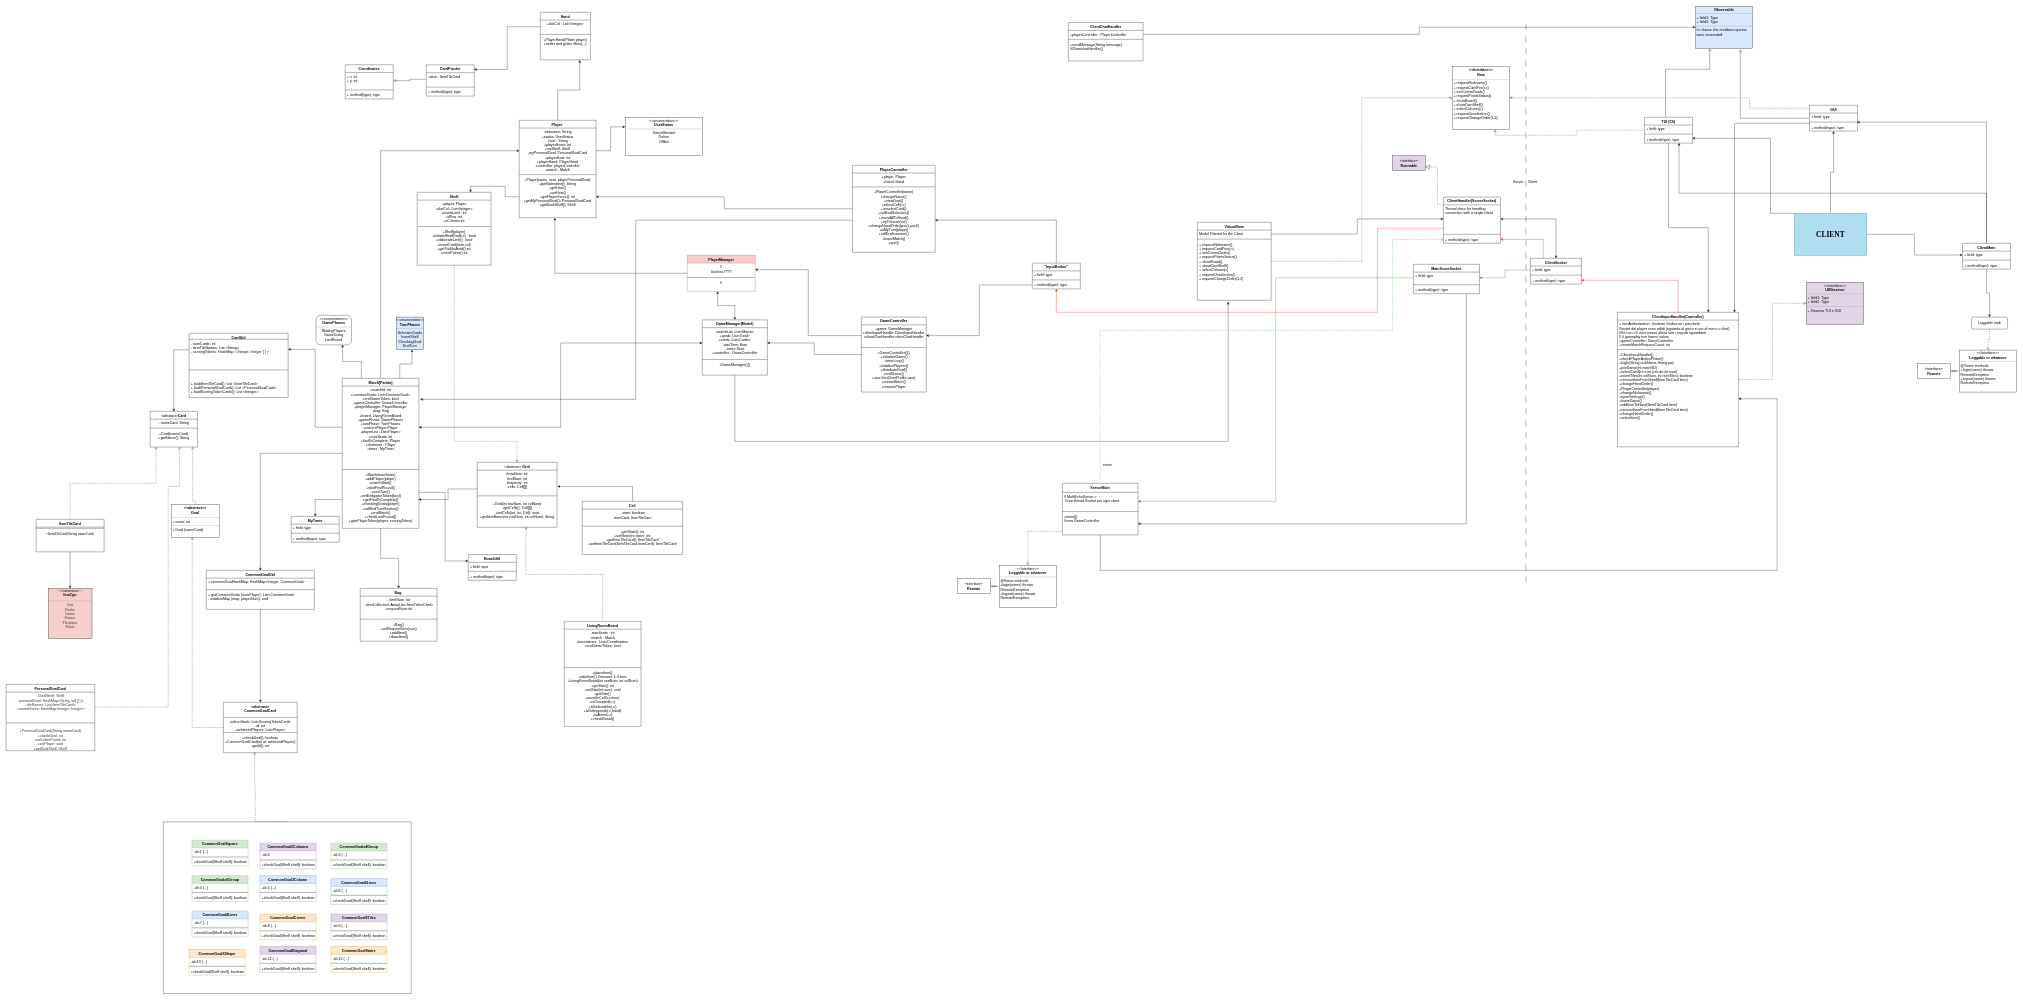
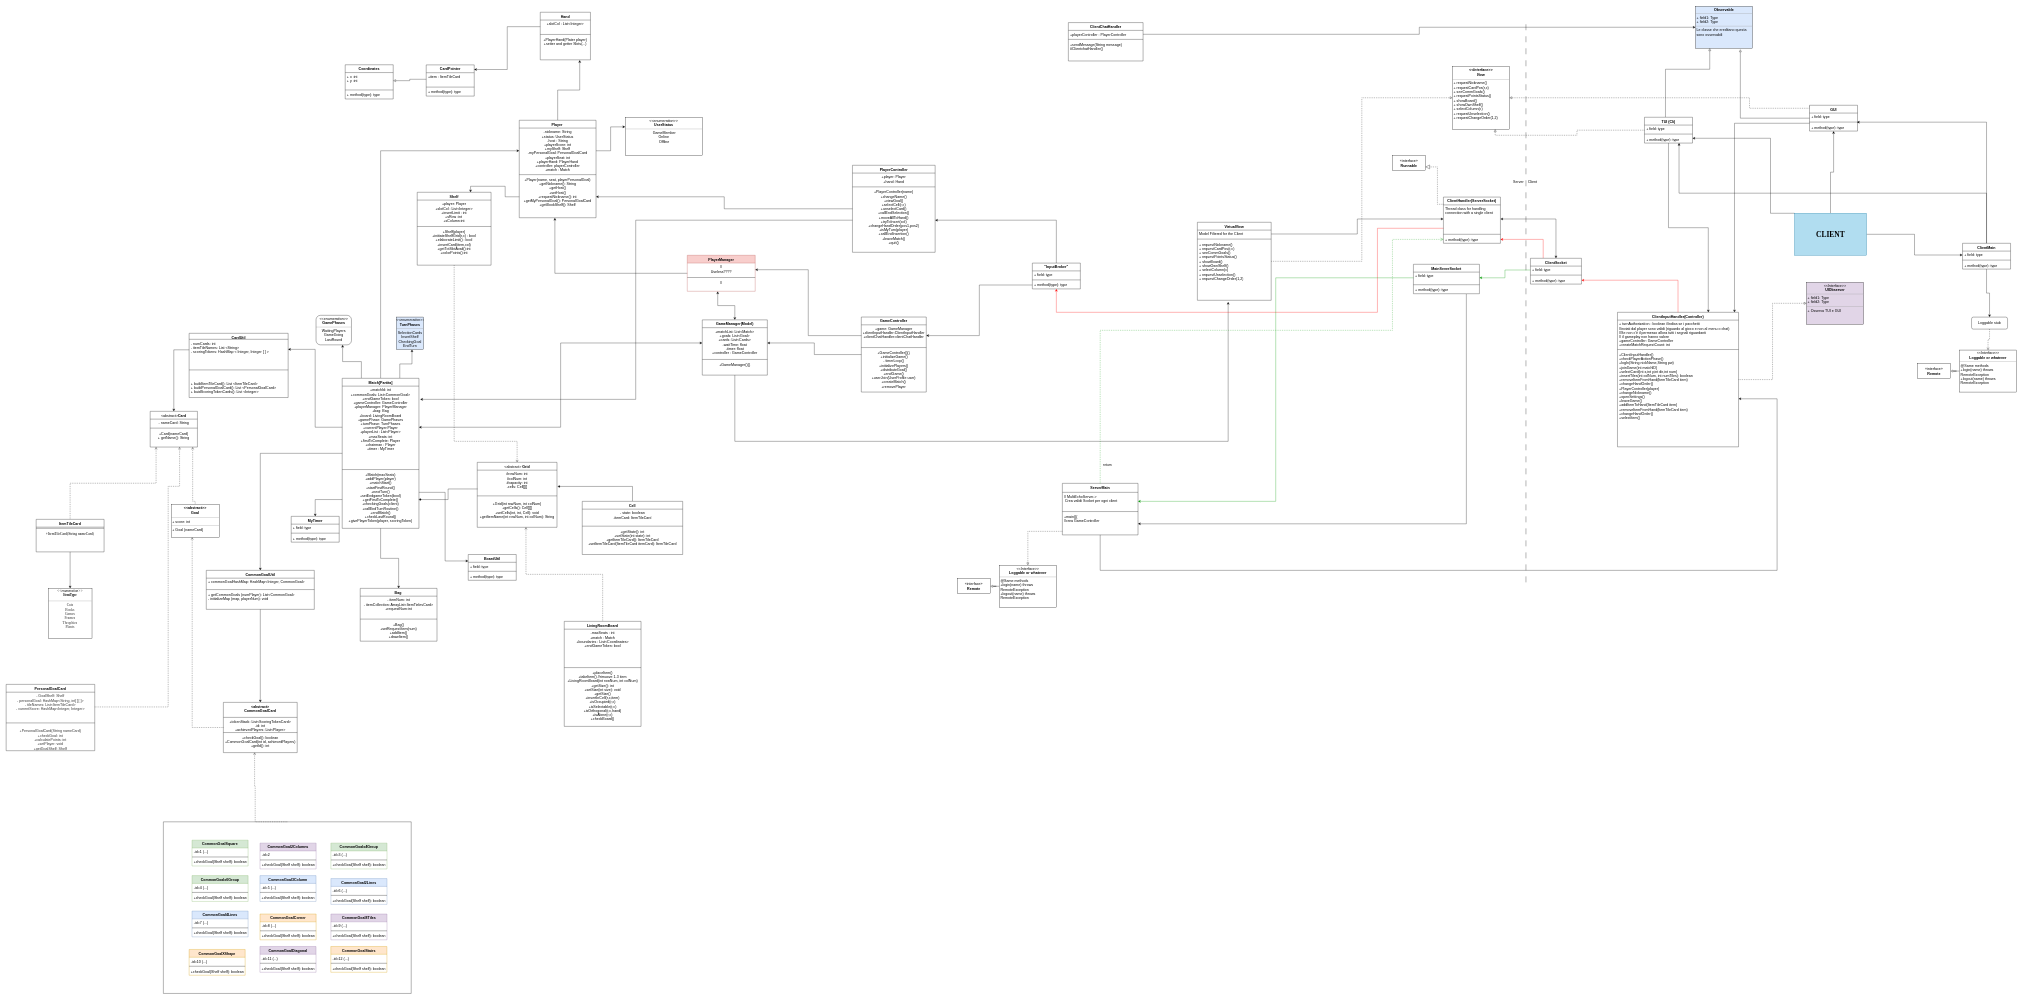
- <mxCell id="248" value="«interface»&lt;br&gt;&lt;b&gt;Runnable&lt;/b&gt;" style="html=1;whiteSpace=wrap;fillColor=#e1d5e7;" parent="1" vertex="1"><mxGeometry x="4640" y="517.95" width="110" height="50" as="geometry" /></mxCell>
+ <mxCell id="248" value="«interface»&lt;br&gt;&lt;b&gt;Runnable&lt;/b&gt;" style="html=1;whiteSpace=wrap;" parent="1" vertex="1"><mxGeometry x="4640" y="517.95" width="110" height="50" as="geometry" /></mxCell>
- <mxCell id="57" value="+Player(name, seat, playerPersonalGoal)&#10;+getNickname(): String&#10;+getHost()&#10;+setHost()&#10;+getPlayerScore(): int&#10;+getMyPersonalGoal(): PersonalGoalCard&#10;+getBookShelf(): Shelf" style="text;strokeColor=none;fillColor=none;align=center;verticalAlign=top;spacingLeft=4;spacingRight=4;overflow=hidden;rotatable=0;points=[[0,0.5],[1,0.5]];portConstraint=eastwest;labelBackgroundColor=none;" parent="54" vertex="1"><mxGeometry y="185.17" width="255.9" height="139.63" as="geometry" /></mxCell>
+ <mxCell id="57" value="+Player(name, seat, playerPersonalGoal)&#10;+getNickname(): String&#10;+getHost()&#10;+setHost()&#10;+requestNickname(): int&#10;+getMyPersonalGoal(): PersonalGoalCard&#10;+getBookShelf(): Shelf" style="text;strokeColor=none;fillColor=none;align=center;verticalAlign=top;spacingLeft=4;spacingRight=4;overflow=hidden;rotatable=0;points=[[0,0.5],[1,0.5]];portConstraint=eastwest;labelBackgroundColor=none;" parent="54" vertex="1"><mxGeometry y="185.17" width="255.9" height="139.63" as="geometry" /></mxCell>
- <mxCell id="22" value="+Match(maxSeats)&#10;+addPlayer(player)&#10;+matchStart()&#10;+startFirstRound()&#10;+nextTurn()&#10;+setEndgameToken(bool)&#10;+getFirstToComplete()&#10;+checkingGoals(player)&#10;+callEndTurnRoutine()&#10;+endMatch()&#10;+checkLastRound()&#10;+givePlayerToken(player, scoringToken)" style="text;strokeColor=none;fillColor=none;align=center;verticalAlign=top;spacingLeft=4;spacingRight=4;overflow=hidden;rotatable=0;points=[[0,0.5],[1,0.5]];portConstraint=eastwest;labelBackgroundColor=none;" parent="19" vertex="1"><mxGeometry y="308" width="255.72" height="192" as="geometry" /></mxCell>
+ <mxCell id="22" value="+Match(maxSeats)&#10;+addPlayer(player)&#10;+matchStart()&#10;+startFirstRound()&#10;+nextTurn()&#10;+setEndgameToken(bool)&#10;+getFirstToComplete()&#10;+checkingGoals(client)&#10;+callEndTurnRoutine()&#10;+endMatch()&#10;+checkLastRound()&#10;+givePlayerToken(player, scoringToken)" style="text;strokeColor=none;fillColor=none;align=center;verticalAlign=top;spacingLeft=4;spacingRight=4;overflow=hidden;rotatable=0;points=[[0,0.5],[1,0.5]];portConstraint=eastwest;labelBackgroundColor=none;" parent="19" vertex="1"><mxGeometry y="308" width="255.72" height="192" as="geometry" /></mxCell>
- <mxCell id="194" value="// MultiEchoServer-&gt;&#10; Crea thread Socket per ogni client" style="text;strokeColor=none;fillColor=none;align=left;verticalAlign=top;spacingLeft=4;spacingRight=4;overflow=hidden;rotatable=0;points=[[0,0.5],[1,0.5]];portConstraint=eastwest;labelBackgroundColor=none;" parent="193" vertex="1"><mxGeometry y="30" width="252.15" height="60" as="geometry" /></mxCell>
+ <mxCell id="194" value="// MultiEchoServer-&gt;&#10; Crea validi Socket per ogni client" style="text;strokeColor=none;fillColor=none;align=left;verticalAlign=top;spacingLeft=4;spacingRight=4;overflow=hidden;rotatable=0;points=[[0,0.5],[1,0.5]];portConstraint=eastwest;labelBackgroundColor=none;" parent="193" vertex="1"><mxGeometry y="30" width="252.15" height="60" as="geometry" /></mxCell>
- <mxCell id="137" value="&lt;p style=&quot;margin: 4px 0px 0px; font-size: 11px;&quot;&gt;&lt;/p&gt;&lt;div style=&quot;text-align: center; font-size: 11px;&quot;&gt;&lt;i style=&quot;background-color: initial; font-size: 11px;&quot;&gt;&lt;font face=&quot;Verdana&quot;&gt;&amp;lt;&amp;lt;enumeration&amp;gt;&amp;gt;&lt;/font&gt;&lt;/i&gt;&lt;/div&gt;&lt;font face=&quot;Verdana&quot; style=&quot;font-size: 11px;&quot;&gt;&lt;div style=&quot;text-align: center; font-size: 11px;&quot;&gt;&lt;b style=&quot;background-color: initial; font-size: 11px;&quot;&gt;ItemType&lt;/b&gt;&lt;/div&gt;&lt;/font&gt;&lt;p&gt;&lt;/p&gt;&lt;hr style=&quot;&quot; size=&quot;1&quot;&gt;&lt;p style=&quot;margin: 0px 0px 0px 4px;&quot;&gt;&lt;/p&gt;&lt;div style=&quot;text-align: center;&quot;&gt;&lt;font face=&quot;Verdana&quot; color=&quot;#333333&quot;&gt;Cats&lt;/font&gt;&lt;/div&gt;&lt;div style=&quot;text-align: center;&quot;&gt;&lt;font face=&quot;Verdana&quot; color=&quot;#333333&quot;&gt;Books&lt;/font&gt;&lt;/div&gt;&lt;div style=&quot;text-align: center;&quot;&gt;&lt;font face=&quot;Verdana&quot; color=&quot;#333333&quot;&gt;Games&lt;/font&gt;&lt;/div&gt;&lt;div style=&quot;text-align: center;&quot;&gt;&lt;font face=&quot;Verdana&quot; color=&quot;#333333&quot;&gt;Frames&lt;/font&gt;&lt;/div&gt;&lt;div style=&quot;text-align: center;&quot;&gt;&lt;font face=&quot;Verdana&quot; color=&quot;#333333&quot;&gt;Throphies&lt;/font&gt;&lt;/div&gt;&lt;div style=&quot;text-align: center;&quot;&gt;&lt;font face=&quot;Verdana&quot; color=&quot;#333333&quot;&gt;Plants&lt;/font&gt;&lt;/div&gt;&lt;span style=&quot;font-size: 14px;&quot; data-lucid-content=&quot;{&amp;quot;t&amp;quot;:&amp;quot;Cats\nBooks\nGames\nFrames\nThrophies\nPlants&amp;quot;,&amp;quot;m&amp;quot;:[{&amp;quot;s&amp;quot;:0,&amp;quot;n&amp;quot;:&amp;quot;a&amp;quot;,&amp;quot;v&amp;quot;:&amp;quot;center&amp;quot;},{&amp;quot;s&amp;quot;:0,&amp;quot;n&amp;quot;:&amp;quot;f&amp;quot;,&amp;quot;v&amp;quot;:&amp;quot;Liberation Serif&amp;quot;,&amp;quot;e&amp;quot;:40},{&amp;quot;s&amp;quot;:0,&amp;quot;n&amp;quot;:&amp;quot;s&amp;quot;,&amp;quot;v&amp;quot;:20.222,&amp;quot;e&amp;quot;:40},{&amp;quot;s&amp;quot;:0,&amp;quot;n&amp;quot;:&amp;quot;c&amp;quot;,&amp;quot;v&amp;quot;:&amp;quot;333333ff&amp;quot;,&amp;quot;e&amp;quot;:40},{&amp;quot;s&amp;quot;:5,&amp;quot;n&amp;quot;:&amp;quot;a&amp;quot;,&amp;quot;v&amp;quot;:&amp;quot;center&amp;quot;},{&amp;quot;s&amp;quot;:11,&amp;quot;n&amp;quot;:&amp;quot;a&amp;quot;,&amp;quot;v&amp;quot;:&amp;quot;center&amp;quot;},{&amp;quot;s&amp;quot;:17,&amp;quot;n&amp;quot;:&amp;quot;a&amp;quot;,&amp;quot;v&amp;quot;:&amp;quot;center&amp;quot;},{&amp;quot;s&amp;quot;:24,&amp;quot;n&amp;quot;:&amp;quot;a&amp;quot;,&amp;quot;v&amp;quot;:&amp;quot;center&amp;quot;},{&amp;quot;s&amp;quot;:34,&amp;quot;n&amp;quot;:&amp;quot;a&amp;quot;,&amp;quot;v&amp;quot;:&amp;quot;center&amp;quot;}]}&quot; data-lucid-type=&quot;application/vnd.lucid.text&quot;&gt;&lt;/span&gt;&lt;br&gt;&lt;p&gt;&lt;/p&gt;" style="verticalAlign=top;align=left;overflow=fill;fontSize=12;fontFamily=Helvetica;html=1;labelBackgroundColor=none;horizontal=1;fillColor=#f8cecc;" parent="1" vertex="1"><mxGeometry x="160.23" y="1960" width="145.93" height="167.32" as="geometry" /></mxCell>
+ <mxCell id="137" value="&lt;p style=&quot;margin: 4px 0px 0px; font-size: 11px;&quot;&gt;&lt;/p&gt;&lt;div style=&quot;text-align: center; font-size: 11px;&quot;&gt;&lt;i style=&quot;background-color: initial; font-size: 11px;&quot;&gt;&lt;font face=&quot;Verdana&quot;&gt;&amp;lt;&amp;lt;enumeration&amp;gt;&amp;gt;&lt;/font&gt;&lt;/i&gt;&lt;/div&gt;&lt;font face=&quot;Verdana&quot; style=&quot;font-size: 11px;&quot;&gt;&lt;div style=&quot;text-align: center; font-size: 11px;&quot;&gt;&lt;b style=&quot;background-color: initial; font-size: 11px;&quot;&gt;ItemType&lt;/b&gt;&lt;/div&gt;&lt;/font&gt;&lt;p&gt;&lt;/p&gt;&lt;hr style=&quot;&quot; size=&quot;1&quot;&gt;&lt;p style=&quot;margin: 0px 0px 0px 4px;&quot;&gt;&lt;/p&gt;&lt;div style=&quot;text-align: center;&quot;&gt;&lt;font face=&quot;Verdana&quot; color=&quot;#333333&quot;&gt;Cats&lt;/font&gt;&lt;/div&gt;&lt;div style=&quot;text-align: center;&quot;&gt;&lt;font face=&quot;Verdana&quot; color=&quot;#333333&quot;&gt;Books&lt;/font&gt;&lt;/div&gt;&lt;div style=&quot;text-align: center;&quot;&gt;&lt;font face=&quot;Verdana&quot; color=&quot;#333333&quot;&gt;Games&lt;/font&gt;&lt;/div&gt;&lt;div style=&quot;text-align: center;&quot;&gt;&lt;font face=&quot;Verdana&quot; color=&quot;#333333&quot;&gt;Frames&lt;/font&gt;&lt;/div&gt;&lt;div style=&quot;text-align: center;&quot;&gt;&lt;font face=&quot;Verdana&quot; color=&quot;#333333&quot;&gt;Throphies&lt;/font&gt;&lt;/div&gt;&lt;div style=&quot;text-align: center;&quot;&gt;&lt;font face=&quot;Verdana&quot; color=&quot;#333333&quot;&gt;Plants&lt;/font&gt;&lt;/div&gt;&lt;span style=&quot;font-size: 14px;&quot; data-lucid-content=&quot;{&amp;quot;t&amp;quot;:&amp;quot;Cats\nBooks\nGames\nFrames\nThrophies\nPlants&amp;quot;,&amp;quot;m&amp;quot;:[{&amp;quot;s&amp;quot;:0,&amp;quot;n&amp;quot;:&amp;quot;a&amp;quot;,&amp;quot;v&amp;quot;:&amp;quot;center&amp;quot;},{&amp;quot;s&amp;quot;:0,&amp;quot;n&amp;quot;:&amp;quot;f&amp;quot;,&amp;quot;v&amp;quot;:&amp;quot;Liberation Serif&amp;quot;,&amp;quot;e&amp;quot;:40},{&amp;quot;s&amp;quot;:0,&amp;quot;n&amp;quot;:&amp;quot;s&amp;quot;,&amp;quot;v&amp;quot;:20.222,&amp;quot;e&amp;quot;:40},{&amp;quot;s&amp;quot;:0,&amp;quot;n&amp;quot;:&amp;quot;c&amp;quot;,&amp;quot;v&amp;quot;:&amp;quot;333333ff&amp;quot;,&amp;quot;e&amp;quot;:40},{&amp;quot;s&amp;quot;:5,&amp;quot;n&amp;quot;:&amp;quot;a&amp;quot;,&amp;quot;v&amp;quot;:&amp;quot;center&amp;quot;},{&amp;quot;s&amp;quot;:11,&amp;quot;n&amp;quot;:&amp;quot;a&amp;quot;,&amp;quot;v&amp;quot;:&amp;quot;center&amp;quot;},{&amp;quot;s&amp;quot;:17,&amp;quot;n&amp;quot;:&amp;quot;a&amp;quot;,&amp;quot;v&amp;quot;:&amp;quot;center&amp;quot;},{&amp;quot;s&amp;quot;:24,&amp;quot;n&amp;quot;:&amp;quot;a&amp;quot;,&amp;quot;v&amp;quot;:&amp;quot;center&amp;quot;},{&amp;quot;s&amp;quot;:34,&amp;quot;n&amp;quot;:&amp;quot;a&amp;quot;,&amp;quot;v&amp;quot;:&amp;quot;center&amp;quot;}]}&quot; data-lucid-type=&quot;application/vnd.lucid.text&quot;&gt;&lt;/span&gt;&lt;br&gt;&lt;p&gt;&lt;/p&gt;" style="verticalAlign=top;align=left;overflow=fill;fontSize=12;fontFamily=Helvetica;html=1;labelBackgroundColor=none;horizontal=1;" parent="1" vertex="1"><mxGeometry x="160.23" y="1960" width="145.93" height="167.32" as="geometry" /></mxCell>
